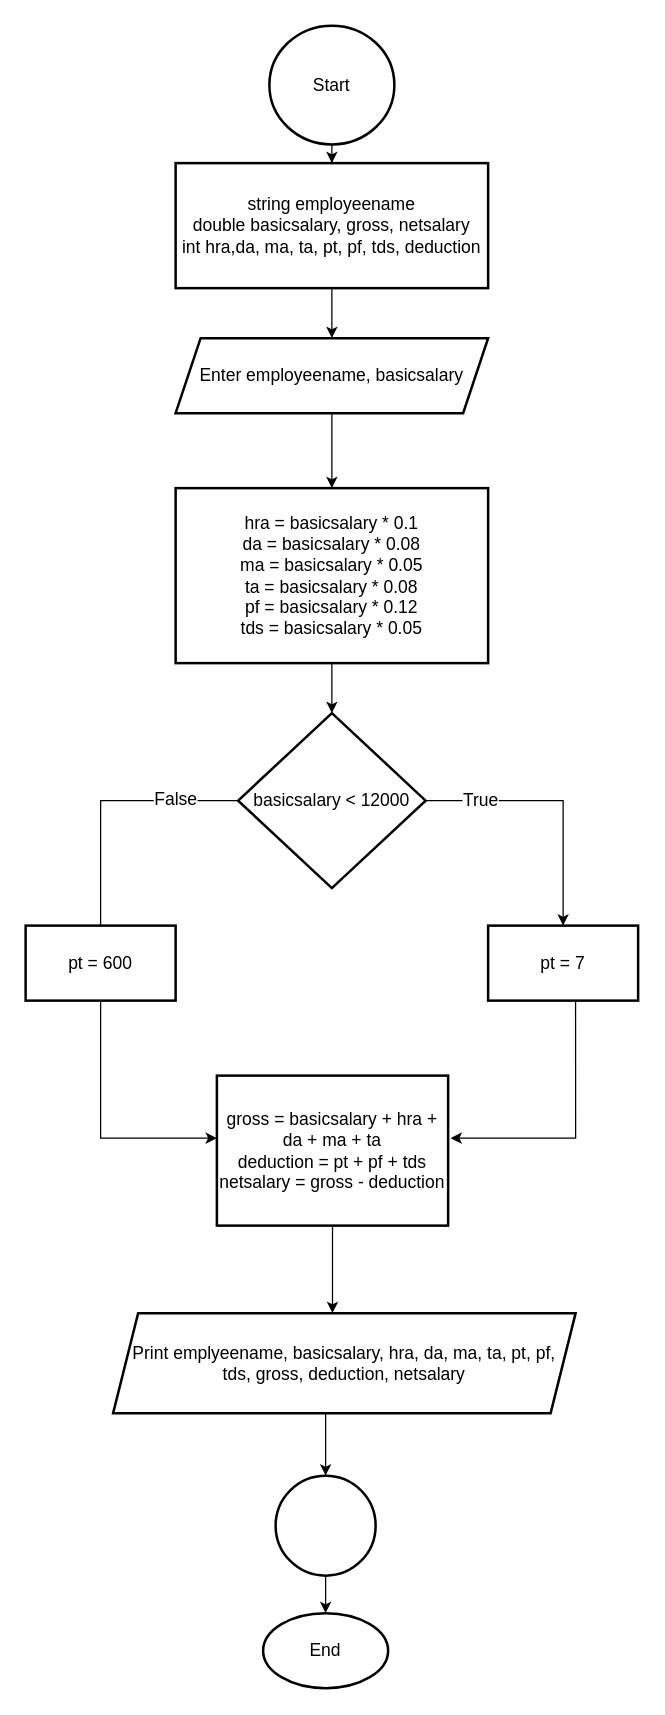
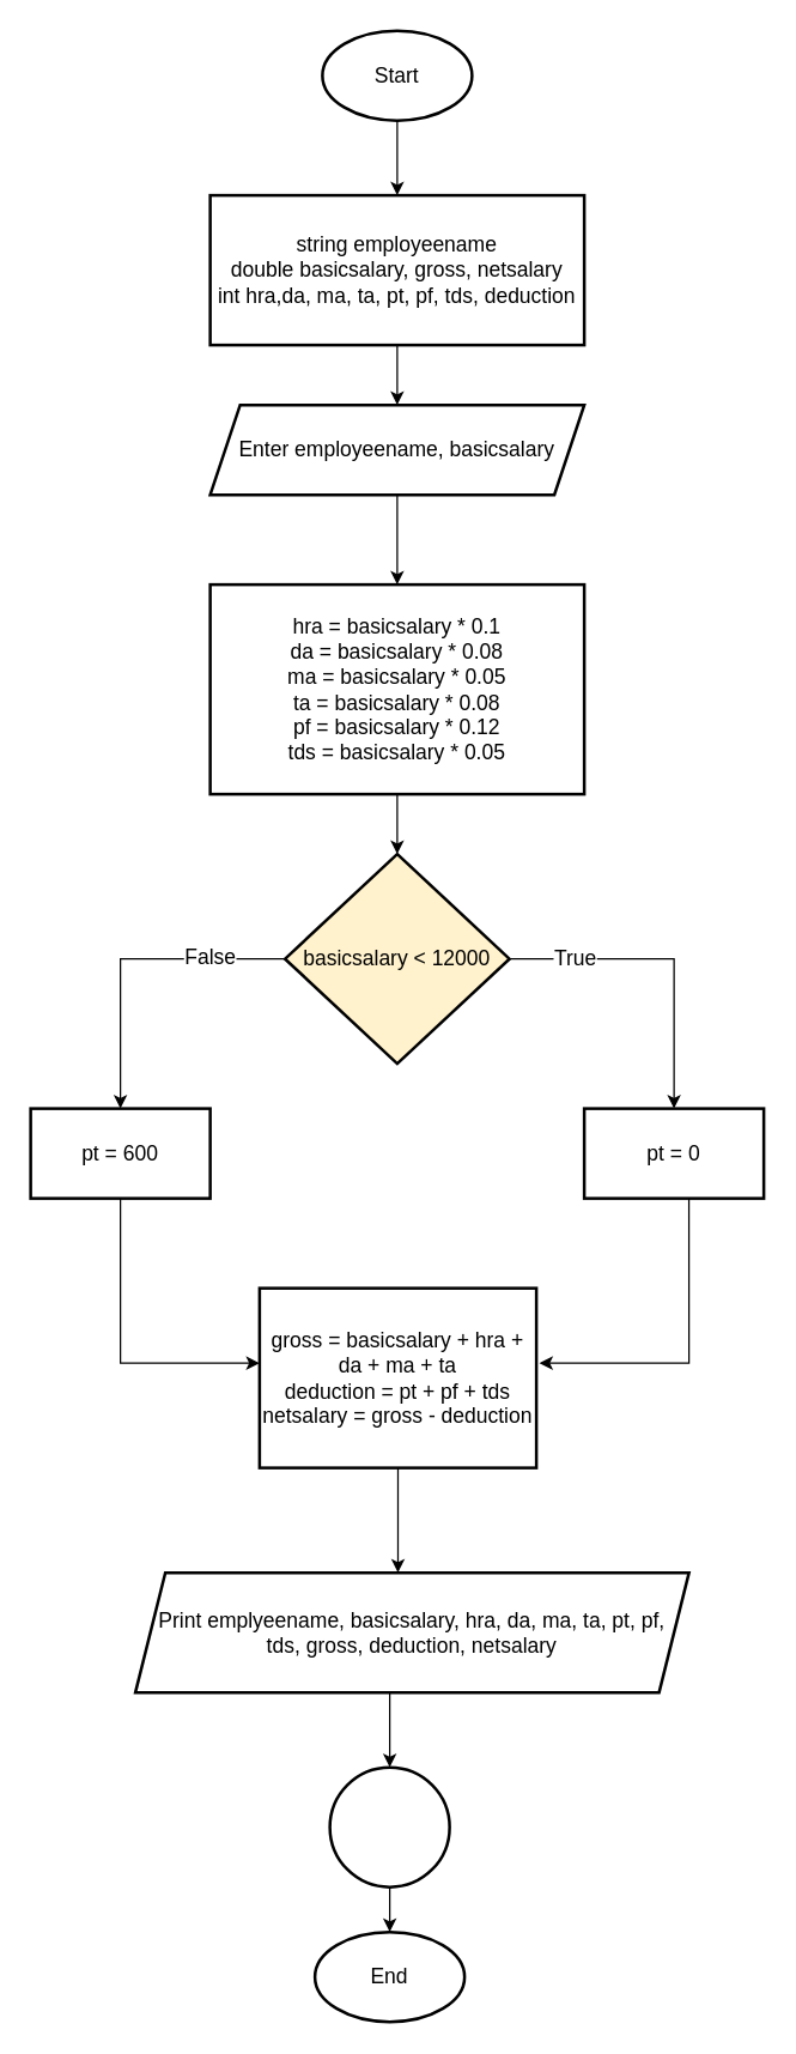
- <mxCell id="3" value="Start" style="strokeWidth=2;html=1;shape=mxgraph.flowchart.start_1;whiteSpace=wrap;fontSize=14;" vertex="1" parent="1"><mxGeometry x="215" y="20" width="100" height="95" as="geometry" /></mxCell>
+ <mxCell id="3" value="Start" style="strokeWidth=2;html=1;shape=mxgraph.flowchart.start_1;whiteSpace=wrap;fontSize=14;" vertex="1" parent="1"><mxGeometry x="215" y="20" width="100" height="60" as="geometry" /></mxCell>
- <mxCell id="15" value="basicsalary &amp;lt; 12000" style="rhombus;whiteSpace=wrap;html=1;strokeWidth=2;fontSize=14;" vertex="1" parent="1"><mxGeometry x="190" y="570" width="150" height="140" as="geometry" /></mxCell>
+ <mxCell id="15" value="basicsalary &amp;lt; 12000" style="rhombus;whiteSpace=wrap;html=1;strokeWidth=2;fontSize=14;fillColor=#fff2cc;" vertex="1" parent="1"><mxGeometry x="190" y="570" width="150" height="140" as="geometry" /></mxCell>
- <mxCell id="13" value="" style="edgeStyle=orthogonalEdgeStyle;rounded=0;orthogonalLoop=1;jettySize=auto;html=1;fontSize=14;endArrow=none;" edge="1" parent="1" source="15" target="19"><mxGeometry relative="1" as="geometry" /></mxCell>
+ <mxCell id="13" value="" style="edgeStyle=orthogonalEdgeStyle;rounded=0;orthogonalLoop=1;jettySize=auto;html=1;fontSize=14;" edge="1" parent="1" source="15" target="19"><mxGeometry relative="1" as="geometry" /></mxCell>
- <mxCell id="17" value="pt = 7" style="whiteSpace=wrap;html=1;strokeWidth=2;fontSize=14;" vertex="1" parent="1"><mxGeometry x="390" y="740" width="120" height="60" as="geometry" /></mxCell>
+ <mxCell id="17" value="pt = 0" style="whiteSpace=wrap;html=1;strokeWidth=2;fontSize=14;" vertex="1" parent="1"><mxGeometry x="390" y="740" width="120" height="60" as="geometry" /></mxCell>
